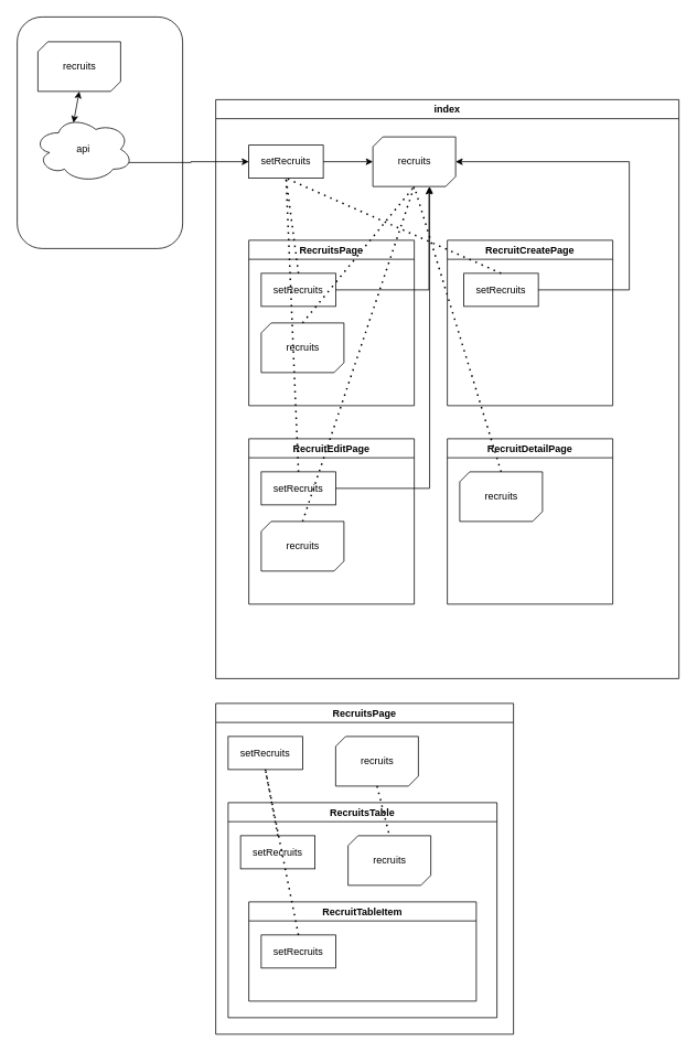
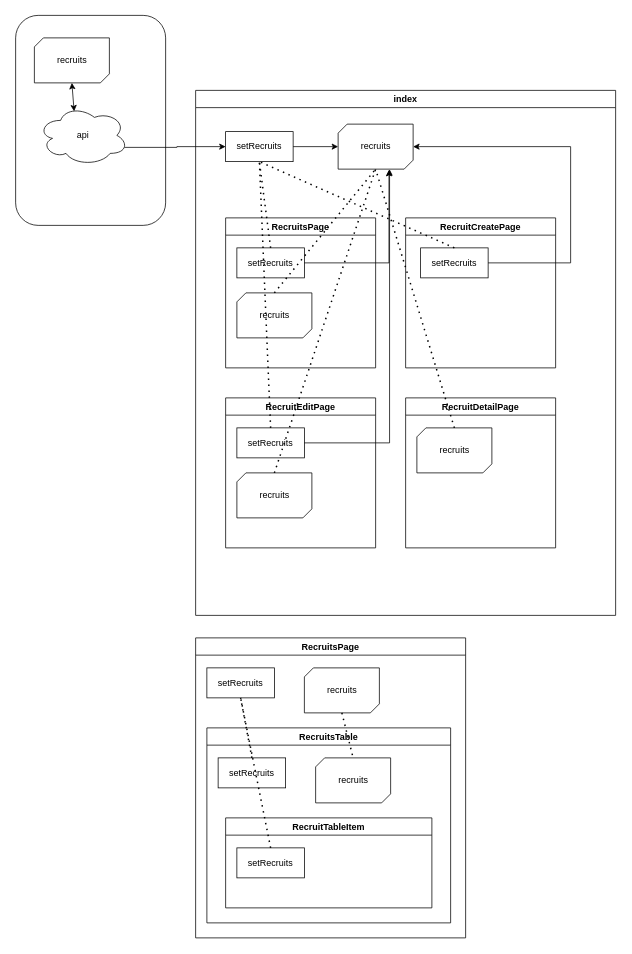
- <mxCell id="5" value="api" style="ellipse;shape=cloud;whiteSpace=wrap;html=1;" parent="1" vertex="1"><mxGeometry x="40" y="140" width="120" height="80" as="geometry" /></mxCell>
+ <mxCell id="5" value="api" style="ellipse;shape=cloud;whiteSpace=wrap;html=1;" parent="1" vertex="1"><mxGeometry x="50" y="140" width="120" height="80" as="geometry" /></mxCell>
